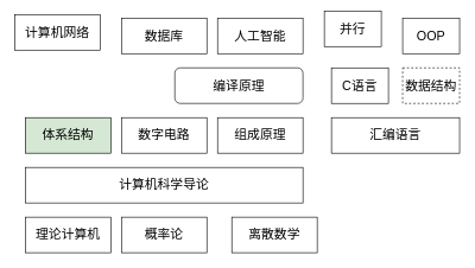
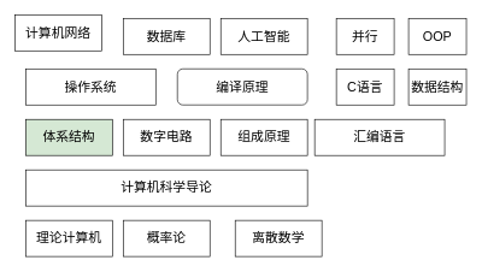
- <mxCell id="12" value="&lt;font style=&quot;font-size: 18px&quot;&gt;并行&lt;/font&gt;" style="rounded=0;whiteSpace=wrap;html=1;" vertex="1" parent="1"><mxGeometry x="455" y="15" width="80" height="50" as="geometry" /></mxCell>
+ <mxCell id="12" value="&lt;font style=&quot;font-size: 18px&quot;&gt;并行&lt;/font&gt;" style="rounded=0;whiteSpace=wrap;html=1;" vertex="1" parent="1"><mxGeometry x="465" y="25" width="80" height="50" as="geometry" /></mxCell>
+ <mxCell id="2" value="&lt;font style=&quot;font-size: 18px&quot;&gt;操作系统&lt;/font&gt;" style="rounded=0;whiteSpace=wrap;html=1;" vertex="1" parent="1"><mxGeometry x="35" y="95" width="180" height="50" as="geometry" /></mxCell>
- <mxCell id="18" value="&lt;font style=&quot;font-size: 18px&quot;&gt;数据结构&lt;/font&gt;" style="rounded=0;whiteSpace=wrap;html=1;dashed=1;" vertex="1" parent="1"><mxGeometry x="565" y="95" width="80" height="50" as="geometry" /></mxCell>
+ <mxCell id="18" value="&lt;font style=&quot;font-size: 18px&quot;&gt;数据结构&lt;/font&gt;" style="rounded=0;whiteSpace=wrap;html=1;" vertex="1" parent="1"><mxGeometry x="565" y="95" width="80" height="50" as="geometry" /></mxCell>
- <mxCell id="10" value="&lt;font style=&quot;font-size: 18px&quot;&gt;汇编语言&lt;/font&gt;" style="rounded=0;whiteSpace=wrap;html=1;" vertex="1" parent="1"><mxGeometry x="465" y="165" width="180" height="50" as="geometry" /></mxCell>
+ <mxCell id="10" value="&lt;font style=&quot;font-size: 18px&quot;&gt;汇编语言&lt;/font&gt;" style="rounded=0;whiteSpace=wrap;html=1;" vertex="1" parent="1"><mxGeometry x="435" y="165" width="180" height="50" as="geometry" /></mxCell>
